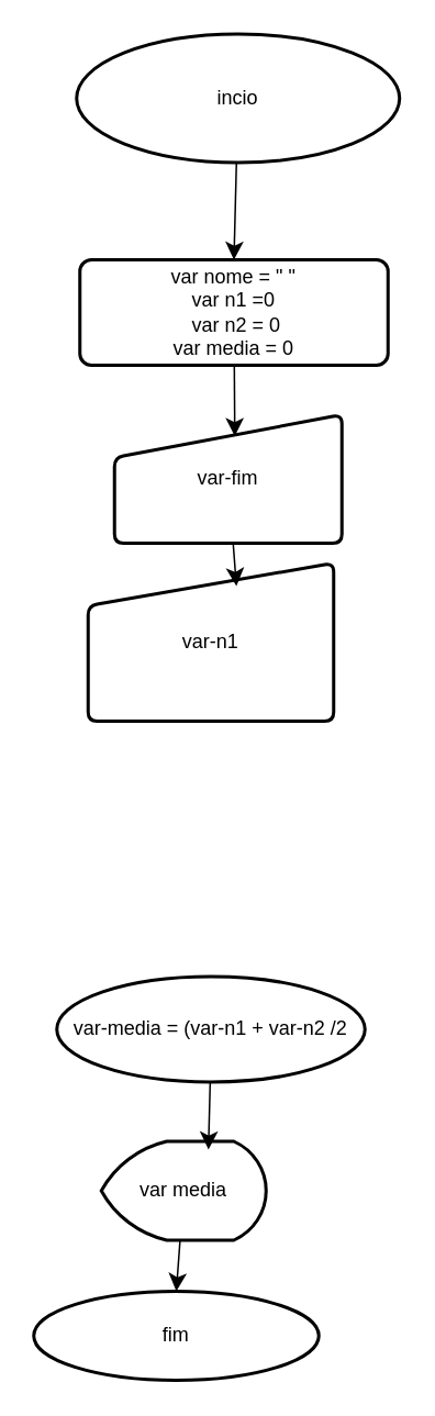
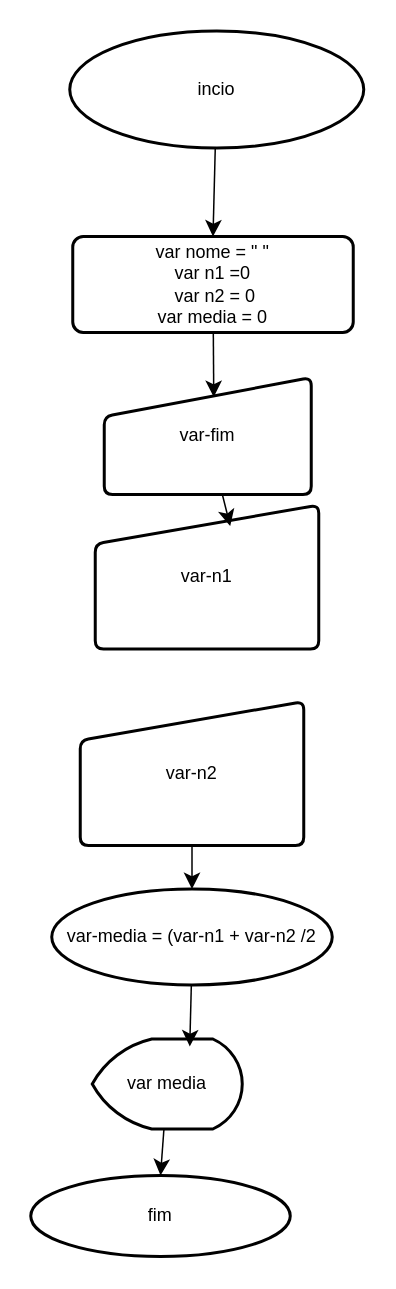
- <mxCell id="7" value="var-n1" style="html=1;strokeWidth=2;shape=manualInput;whiteSpace=wrap;rounded=1;size=26;arcSize=11;" vertex="1" parent="1"><mxGeometry x="53" y="341" width="149" height="96" as="geometry" /></mxCell>
+ <mxCell id="7" value="var-n1" style="html=1;strokeWidth=2;shape=manualInput;whiteSpace=wrap;rounded=1;size=26;arcSize=11;" vertex="1" parent="1"><mxGeometry x="63" y="336" width="149" height="96" as="geometry" /></mxCell>
+ <mxCell id="9" value="var-n2" style="html=1;strokeWidth=2;shape=manualInput;whiteSpace=wrap;rounded=1;size=26;arcSize=11;" vertex="1" parent="1"><mxGeometry x="53" y="467" width="149" height="96" as="geometry" /></mxCell>
+ <mxCell id="8" style="edgeStyle=none;curved=1;rounded=0;orthogonalLoop=1;jettySize=auto;html=1;fontSize=12;startSize=8;endSize=8;" edge="1" parent="1" source="9" target="10"><mxGeometry relative="1" as="geometry" /></mxCell>
